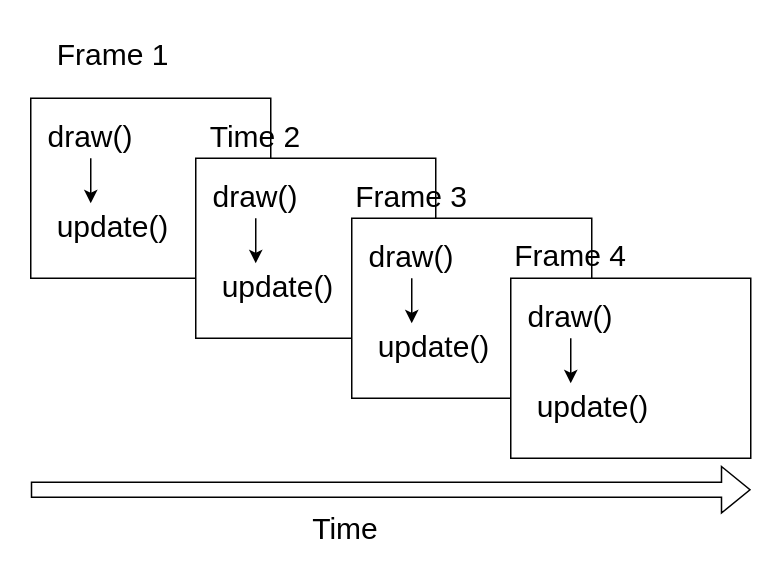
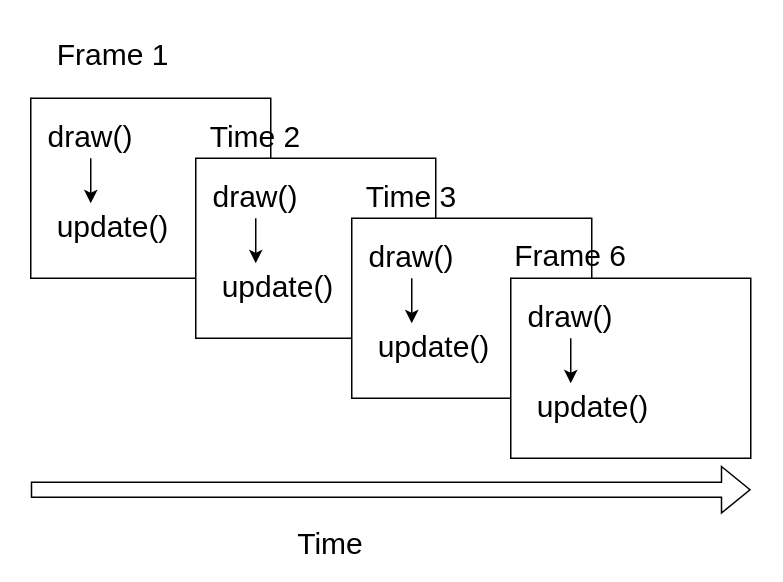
- <mxCell id="22" value="Frame 3" style="text;html=1;strokeColor=none;fillColor=none;align=center;verticalAlign=middle;whiteSpace=wrap;rounded=0;fontSize=20;" vertex="1" parent="1"><mxGeometry x="234" y="115" width="80" height="30" as="geometry" /></mxCell>
+ <mxCell id="22" value="Time 3" style="text;html=1;strokeColor=none;fillColor=none;align=center;verticalAlign=middle;whiteSpace=wrap;rounded=0;fontSize=20;" vertex="1" parent="1"><mxGeometry x="234" y="115" width="80" height="30" as="geometry" /></mxCell>
- <mxCell id="23" value="Frame 4" style="text;html=1;strokeColor=none;fillColor=none;align=center;verticalAlign=middle;whiteSpace=wrap;rounded=0;fontSize=20;" vertex="1" parent="1"><mxGeometry x="340" y="154" width="80" height="30" as="geometry" /></mxCell>
+ <mxCell id="23" value="Frame 6" style="text;html=1;strokeColor=none;fillColor=none;align=center;verticalAlign=middle;whiteSpace=wrap;rounded=0;fontSize=20;" vertex="1" parent="1"><mxGeometry x="340" y="154" width="80" height="30" as="geometry" /></mxCell>
- <mxCell id="19" value="Time" style="text;html=1;strokeColor=none;fillColor=none;align=center;verticalAlign=middle;whiteSpace=wrap;rounded=0;fontSize=20;" vertex="1" parent="1"><mxGeometry x="200" y="336" width="60" height="30" as="geometry" /></mxCell>
+ <mxCell id="19" value="Time" style="text;html=1;strokeColor=none;fillColor=none;align=center;verticalAlign=middle;whiteSpace=wrap;rounded=0;fontSize=20;" vertex="1" parent="1"><mxGeometry x="190" y="346" width="60" height="30" as="geometry" /></mxCell>
